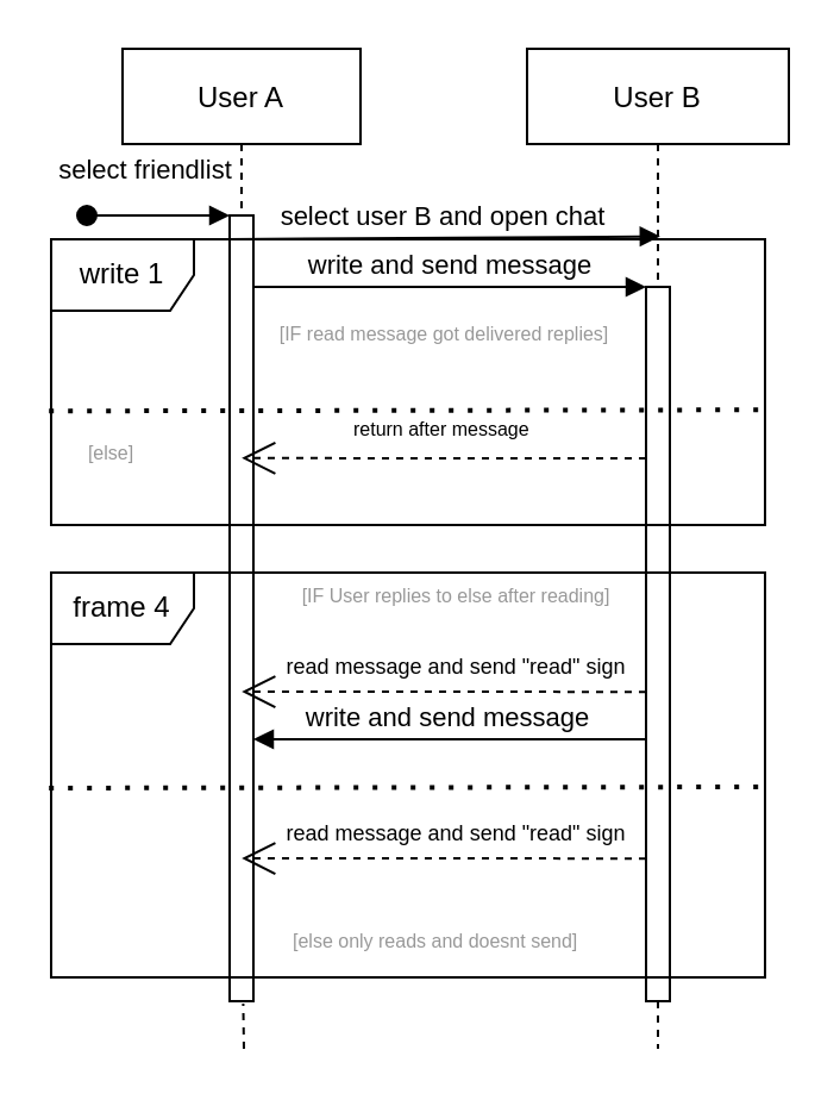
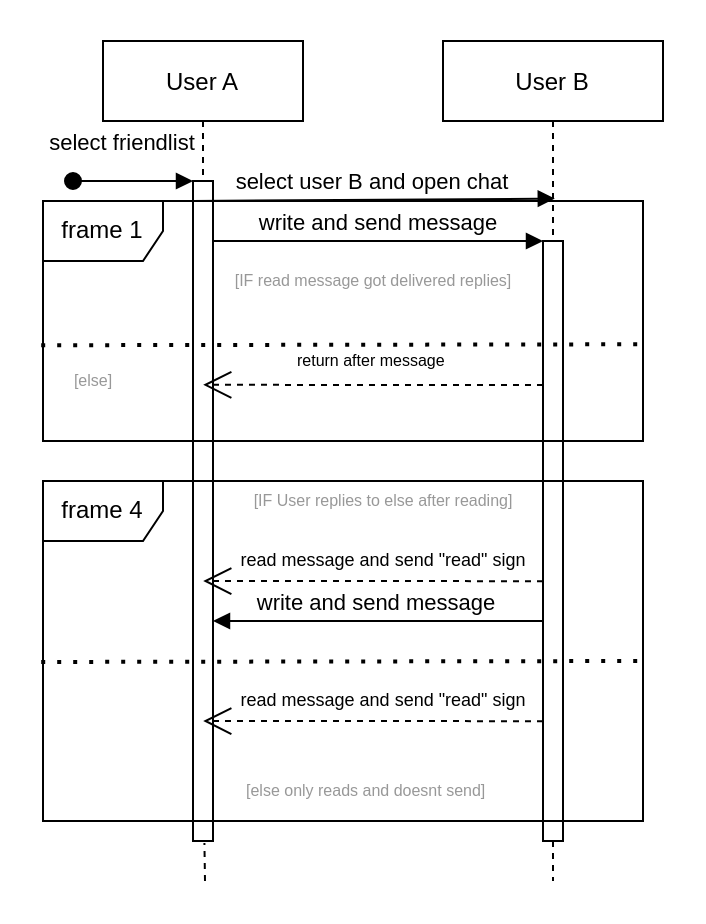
- <mxCell id="8" value="write 1" style="shape=umlFrame;whiteSpace=wrap;html=1;" vertex="1" parent="5"><mxGeometry x="-200" y="80" width="300" height="120" as="geometry" /></mxCell>
+ <mxCell id="8" value="frame 1" style="shape=umlFrame;whiteSpace=wrap;html=1;" vertex="1" parent="5"><mxGeometry x="-200" y="80" width="300" height="120" as="geometry" /></mxCell>
